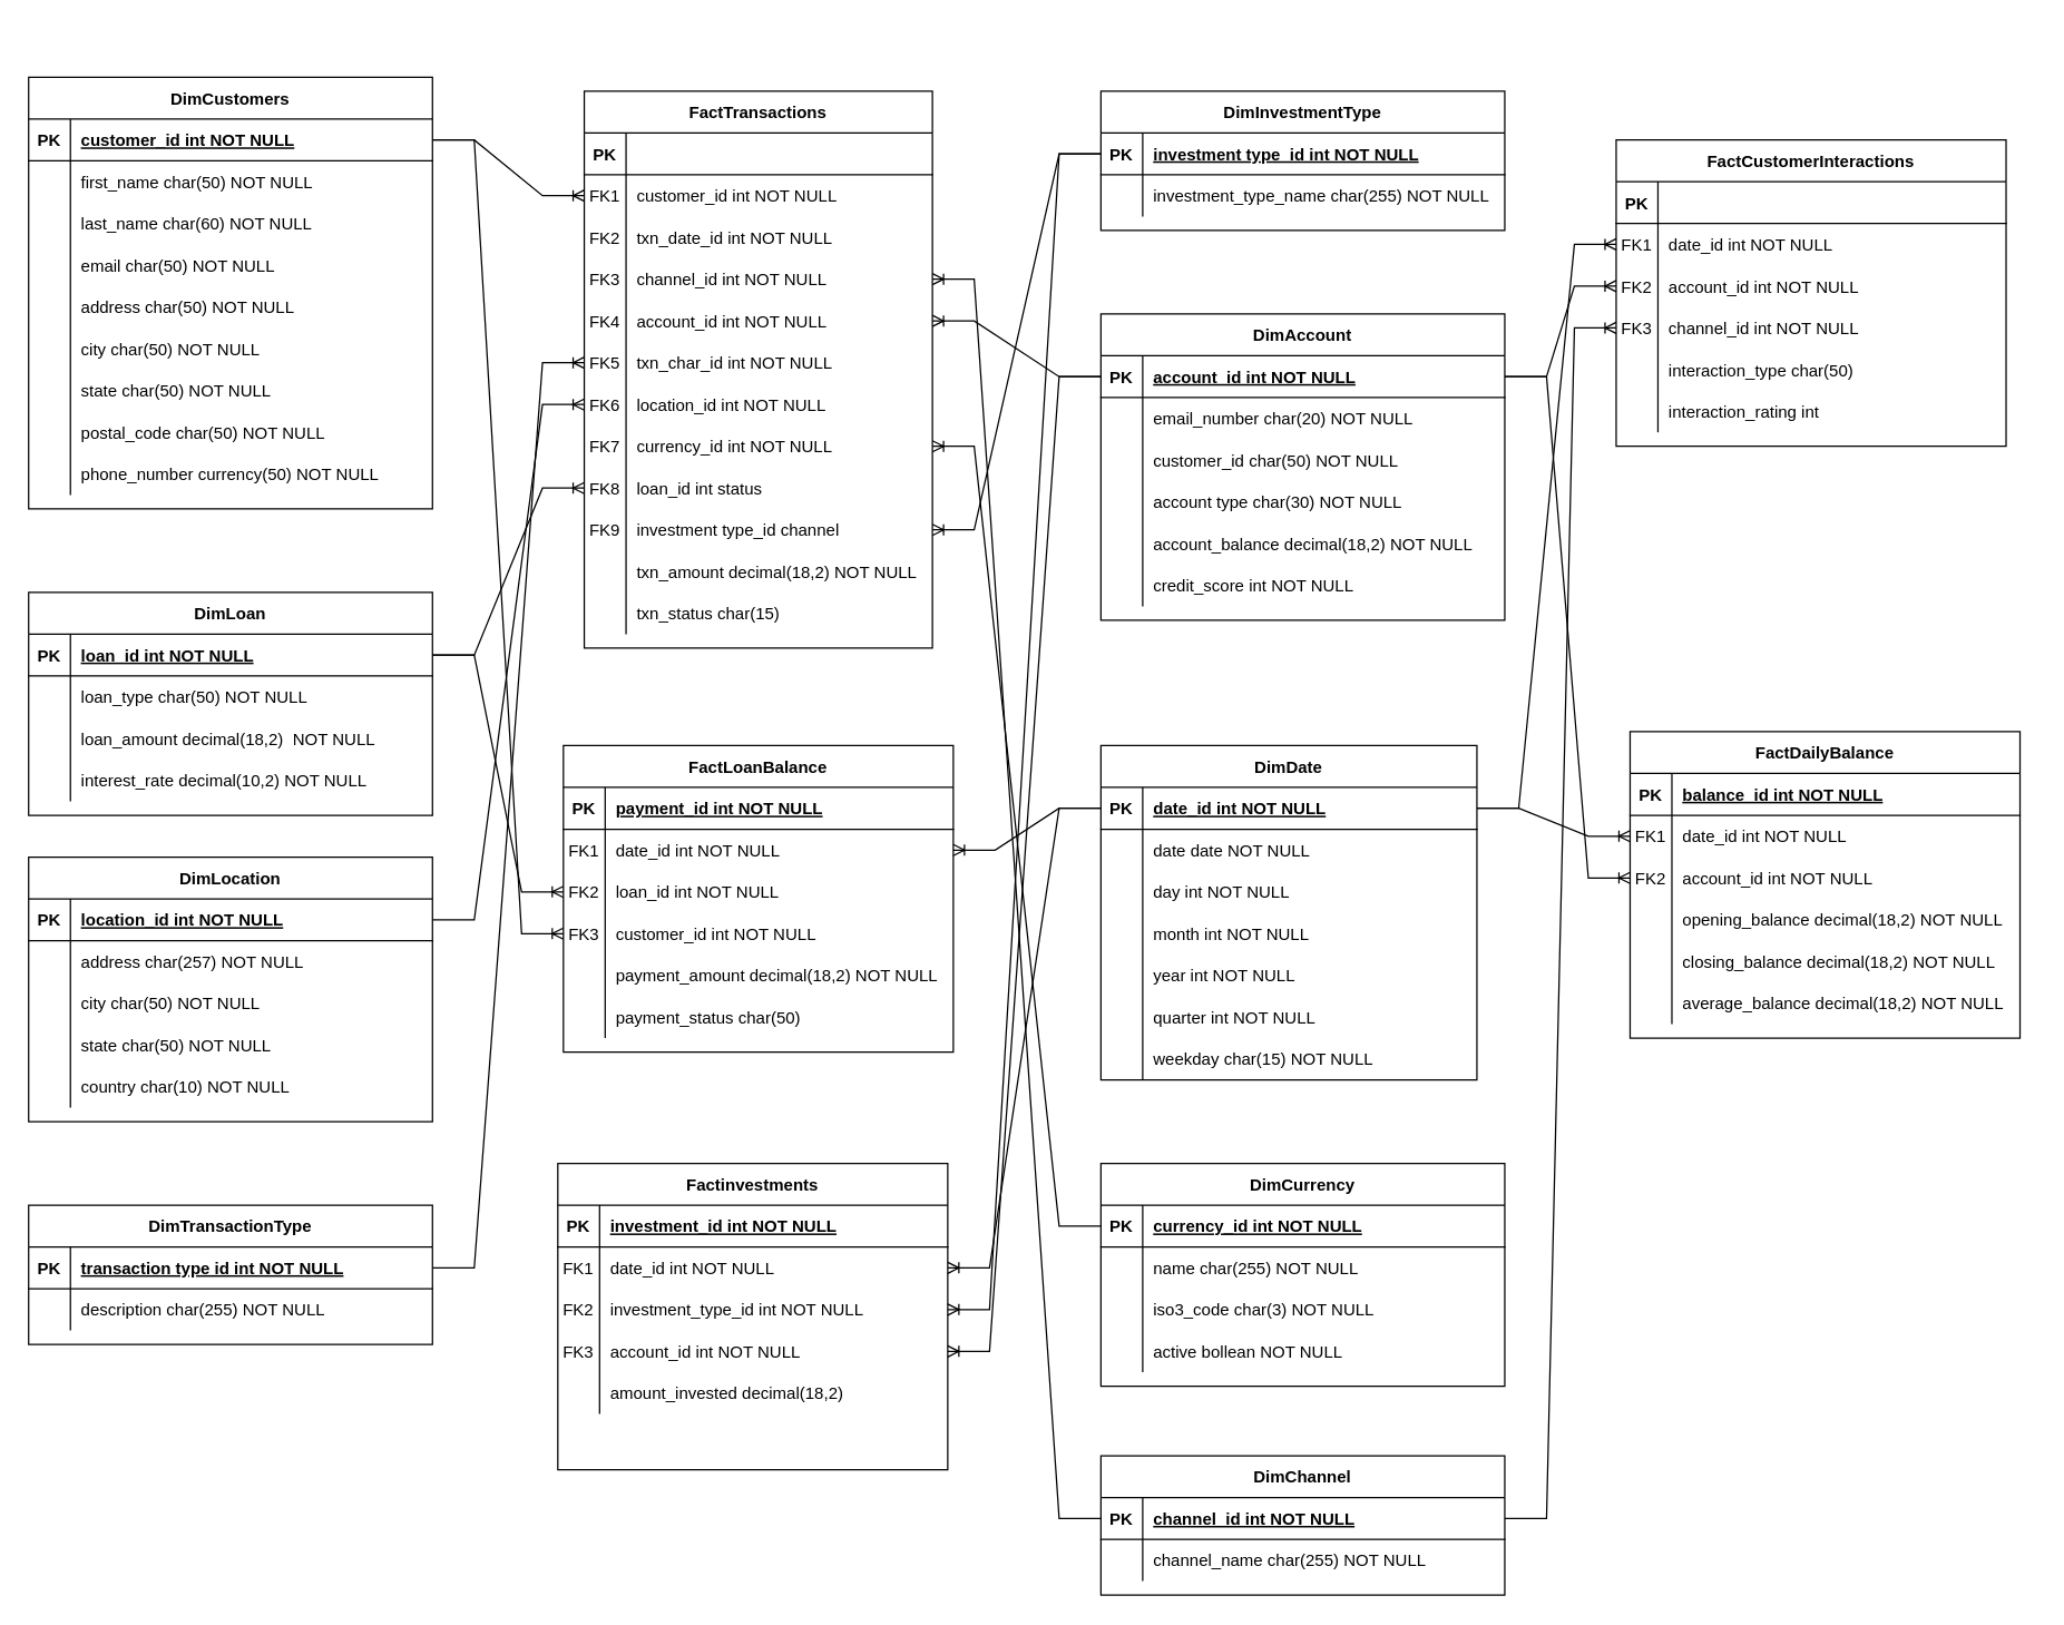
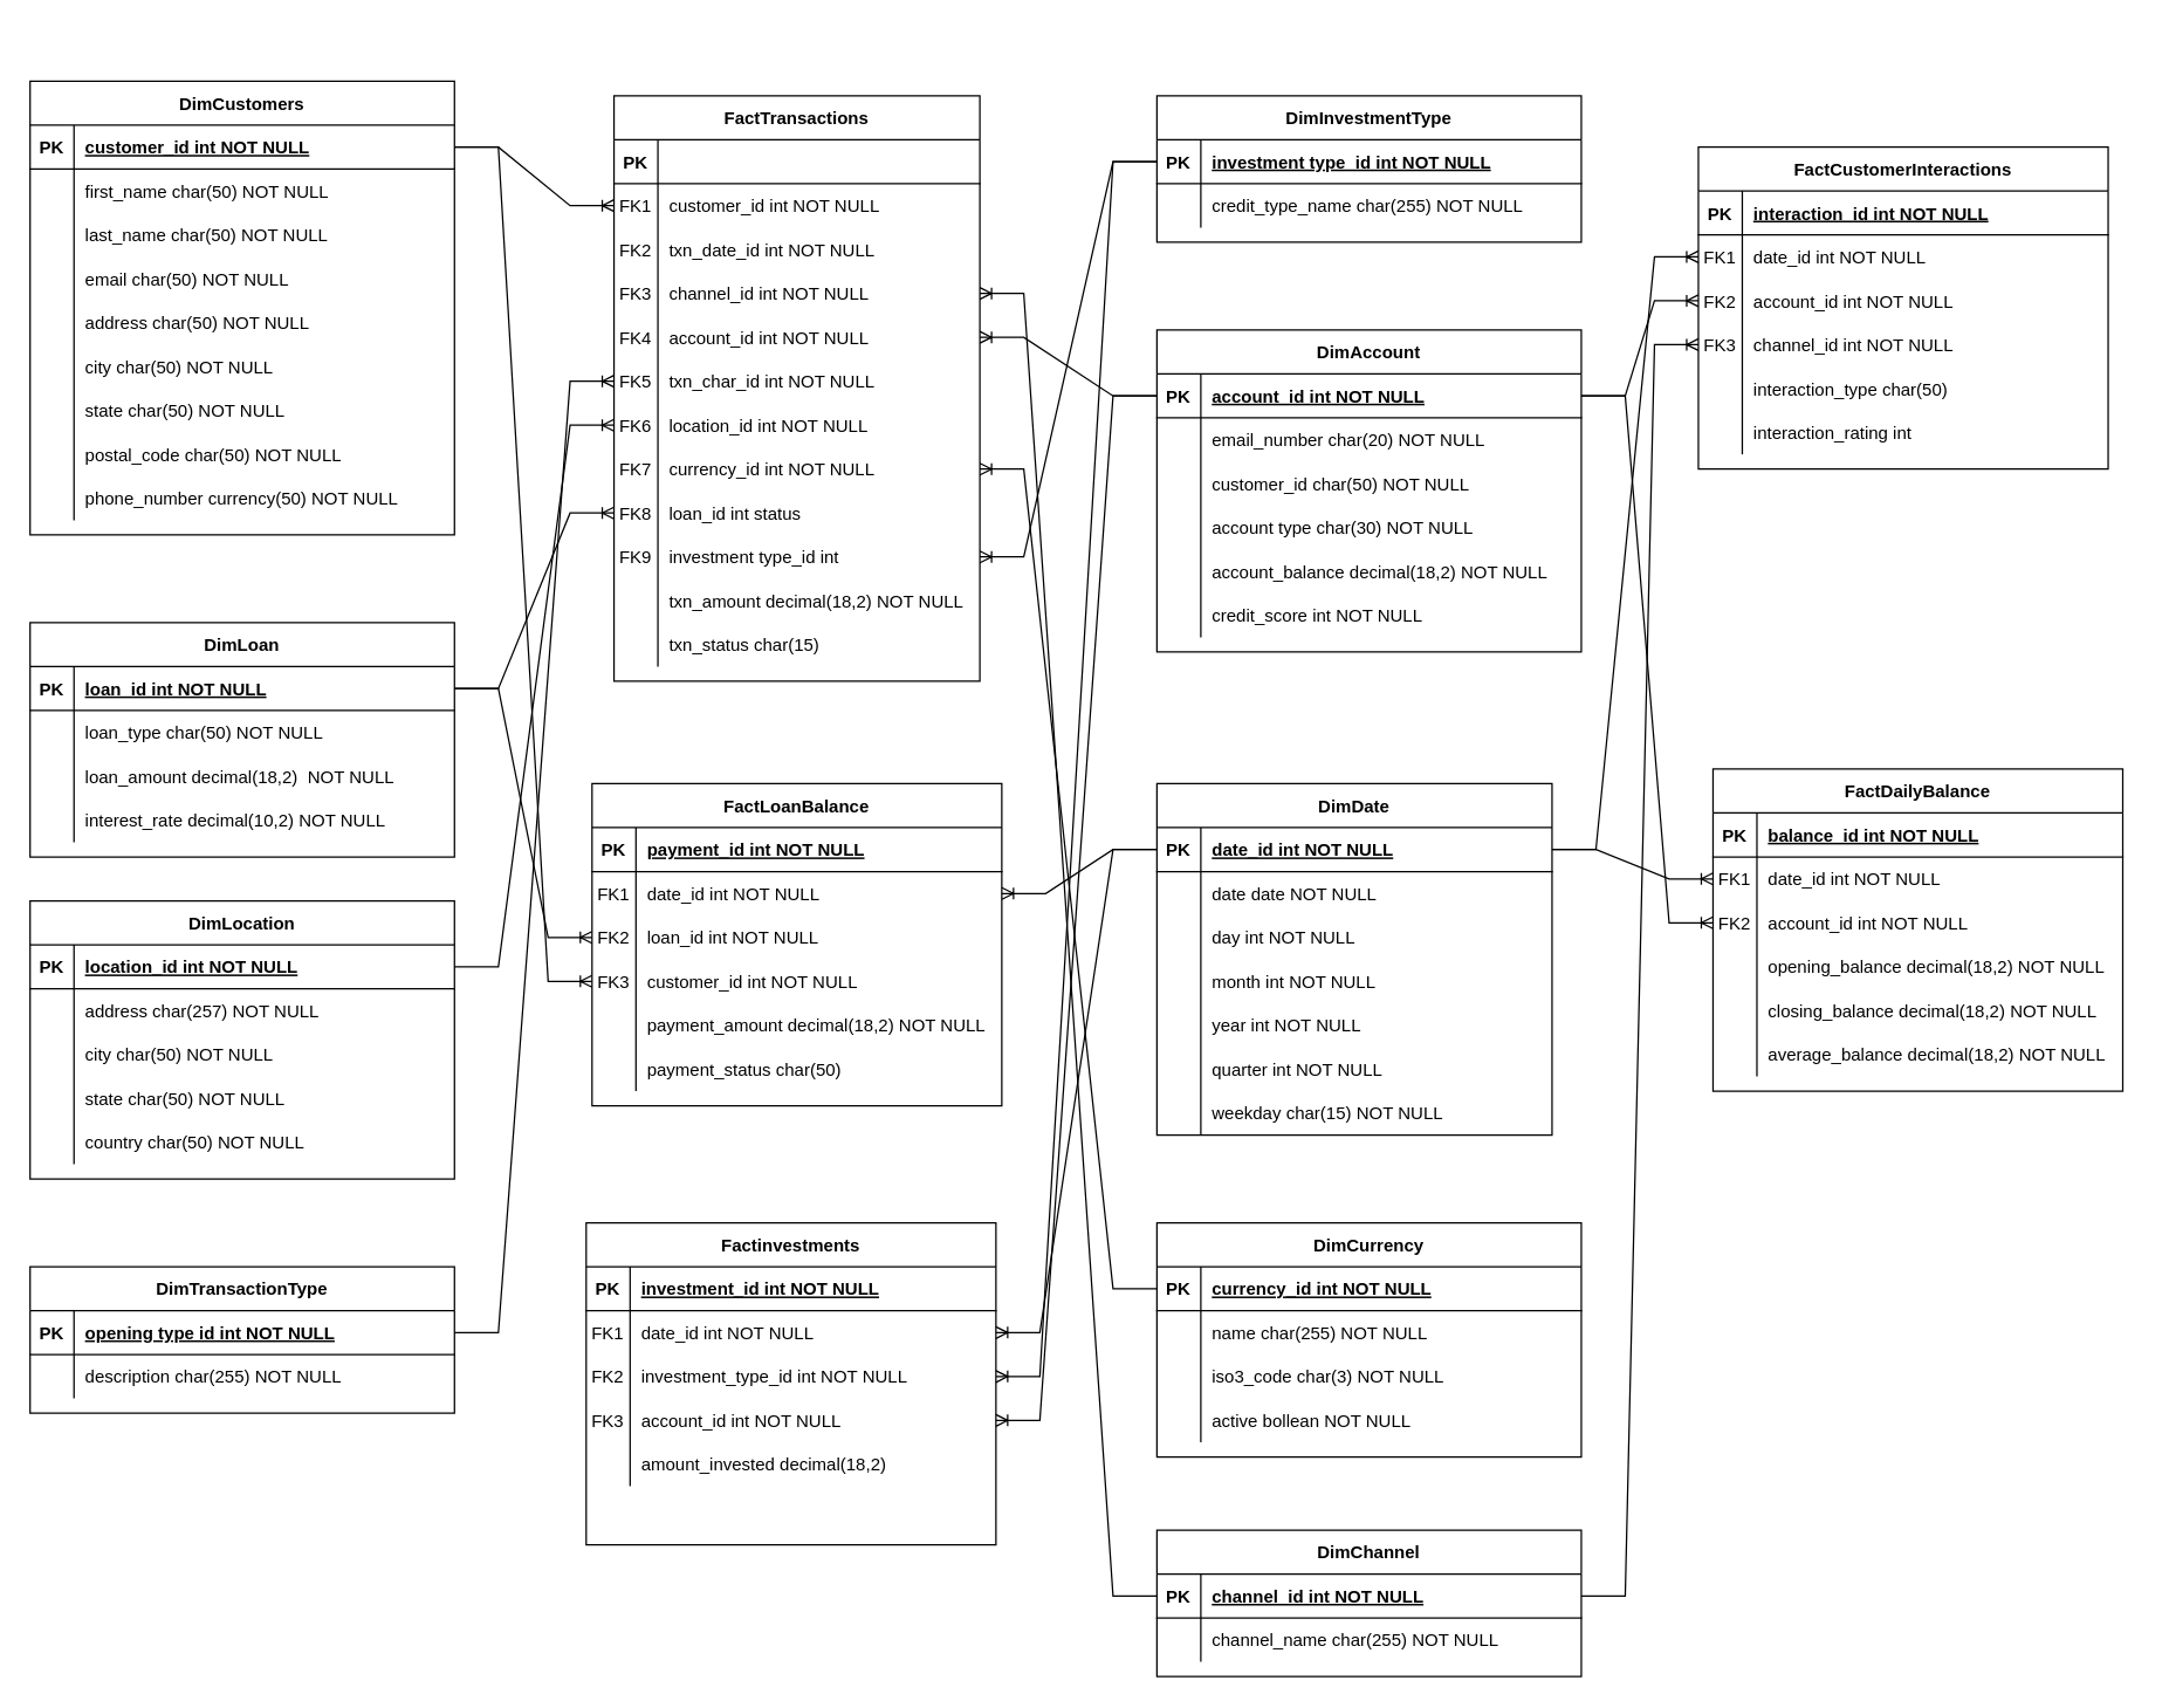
- <mxCell id="169" value="investment_type_name char(255) NOT NULL" style="shape=partialRectangle;overflow=hidden;connectable=0;fillColor=none;top=0;left=0;bottom=0;right=0;align=left;spacingLeft=6;" parent="167" vertex="1"><mxGeometry x="30" width="260" height="30" as="geometry"><mxRectangle width="260" height="30" as="alternateBounds" /></mxGeometry></mxCell>
+ <mxCell id="169" value="credit_type_name char(255) NOT NULL" style="shape=partialRectangle;overflow=hidden;connectable=0;fillColor=none;top=0;left=0;bottom=0;right=0;align=left;spacingLeft=6;" parent="167" vertex="1"><mxGeometry x="30" width="260" height="30" as="geometry"><mxRectangle width="260" height="30" as="alternateBounds" /></mxGeometry></mxCell>
+ <mxCell id="202" value="interaction_id int NOT NULL " style="shape=partialRectangle;overflow=hidden;connectable=0;fillColor=none;top=0;left=0;bottom=0;right=0;align=left;spacingLeft=6;fontStyle=5;" vertex="1" parent="200"><mxGeometry x="30" width="250" height="30" as="geometry"><mxRectangle width="250" height="30" as="alternateBounds" /></mxGeometry></mxCell>
- <mxCell id="47" value="last_name char(60) NOT NULL" style="shape=partialRectangle;overflow=hidden;connectable=0;fillColor=none;top=0;left=0;bottom=0;right=0;align=left;spacingLeft=6;" parent="45" vertex="1"><mxGeometry x="30" width="260" height="30" as="geometry"><mxRectangle width="260" height="30" as="alternateBounds" /></mxGeometry></mxCell>
+ <mxCell id="47" value="last_name char(50) NOT NULL" style="shape=partialRectangle;overflow=hidden;connectable=0;fillColor=none;top=0;left=0;bottom=0;right=0;align=left;spacingLeft=6;" parent="45" vertex="1"><mxGeometry x="30" width="260" height="30" as="geometry"><mxRectangle width="260" height="30" as="alternateBounds" /></mxGeometry></mxCell>
- <mxCell id="31" value="investment type_id channel" style="shape=partialRectangle;overflow=hidden;connectable=0;fillColor=none;top=0;left=0;bottom=0;right=0;align=left;spacingLeft=6;fontStyle=0" vertex="1" parent="29"><mxGeometry x="30" width="220" height="30" as="geometry"><mxRectangle width="220" height="30" as="alternateBounds" /></mxGeometry></mxCell>
+ <mxCell id="31" value="investment type_id int" style="shape=partialRectangle;overflow=hidden;connectable=0;fillColor=none;top=0;left=0;bottom=0;right=0;align=left;spacingLeft=6;fontStyle=0" vertex="1" parent="29"><mxGeometry x="30" width="220" height="30" as="geometry"><mxRectangle width="220" height="30" as="alternateBounds" /></mxGeometry></mxCell>
- <mxCell id="149" value="country char(10) NOT NULL" style="shape=partialRectangle;overflow=hidden;connectable=0;fillColor=none;top=0;left=0;bottom=0;right=0;align=left;spacingLeft=6;" parent="147" vertex="1"><mxGeometry x="30" width="260" height="30" as="geometry"><mxRectangle width="260" height="30" as="alternateBounds" /></mxGeometry></mxCell>
+ <mxCell id="149" value="country char(50) NOT NULL" style="shape=partialRectangle;overflow=hidden;connectable=0;fillColor=none;top=0;left=0;bottom=0;right=0;align=left;spacingLeft=6;" parent="147" vertex="1"><mxGeometry x="30" width="260" height="30" as="geometry"><mxRectangle width="260" height="30" as="alternateBounds" /></mxGeometry></mxCell>
- <mxCell id="130" value="transaction type id int NOT NULL" style="shape=partialRectangle;overflow=hidden;connectable=0;fillColor=none;top=0;left=0;bottom=0;right=0;align=left;spacingLeft=6;fontStyle=5;" parent="128" vertex="1"><mxGeometry x="30" width="260" height="30" as="geometry"><mxRectangle width="260" height="30" as="alternateBounds" /></mxGeometry></mxCell>
+ <mxCell id="130" value="opening type id int NOT NULL" style="shape=partialRectangle;overflow=hidden;connectable=0;fillColor=none;top=0;left=0;bottom=0;right=0;align=left;spacingLeft=6;fontStyle=5;" parent="128" vertex="1"><mxGeometry x="30" width="260" height="30" as="geometry"><mxRectangle width="260" height="30" as="alternateBounds" /></mxGeometry></mxCell>
